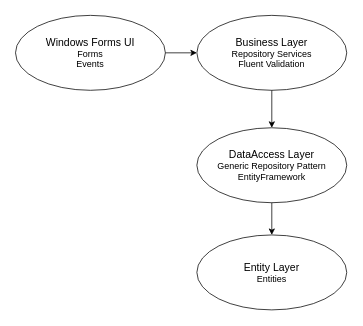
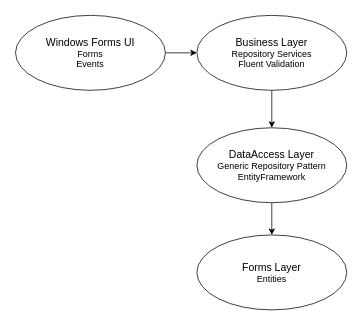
- <mxCell id="5" value="&lt;font style=&quot;&quot;&gt;&lt;span style=&quot;font-size: 14px;&quot;&gt;Entity Layer&lt;/span&gt;&lt;br&gt;Entities&lt;br&gt;&lt;/font&gt;" style="ellipse;whiteSpace=wrap;html=1;align=center;newEdgeStyle={&quot;edgeStyle&quot;:&quot;entityRelationEdgeStyle&quot;,&quot;startArrow&quot;:&quot;none&quot;,&quot;endArrow&quot;:&quot;none&quot;,&quot;segment&quot;:10,&quot;curved&quot;:1,&quot;sourcePerimeterSpacing&quot;:0,&quot;targetPerimeterSpacing&quot;:0};treeFolding=1;treeMoving=1;" vertex="1" parent="1"><mxGeometry x="262" y="313" width="200" height="100" as="geometry" /></mxCell>
+ <mxCell id="5" value="&lt;font style=&quot;&quot;&gt;&lt;span style=&quot;font-size: 14px;&quot;&gt;Forms Layer&lt;/span&gt;&lt;br&gt;Entities&lt;br&gt;&lt;/font&gt;" style="ellipse;whiteSpace=wrap;html=1;align=center;newEdgeStyle={&quot;edgeStyle&quot;:&quot;entityRelationEdgeStyle&quot;,&quot;startArrow&quot;:&quot;none&quot;,&quot;endArrow&quot;:&quot;none&quot;,&quot;segment&quot;:10,&quot;curved&quot;:1,&quot;sourcePerimeterSpacing&quot;:0,&quot;targetPerimeterSpacing&quot;:0};treeFolding=1;treeMoving=1;" vertex="1" parent="1"><mxGeometry x="262" y="313" width="200" height="100" as="geometry" /></mxCell>
